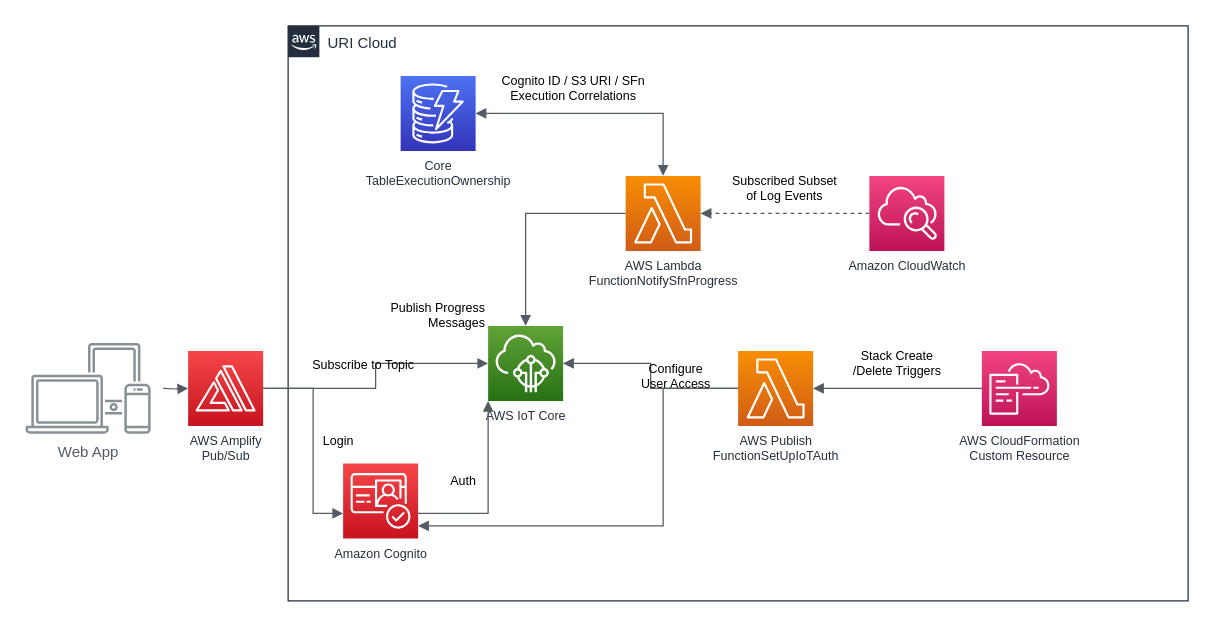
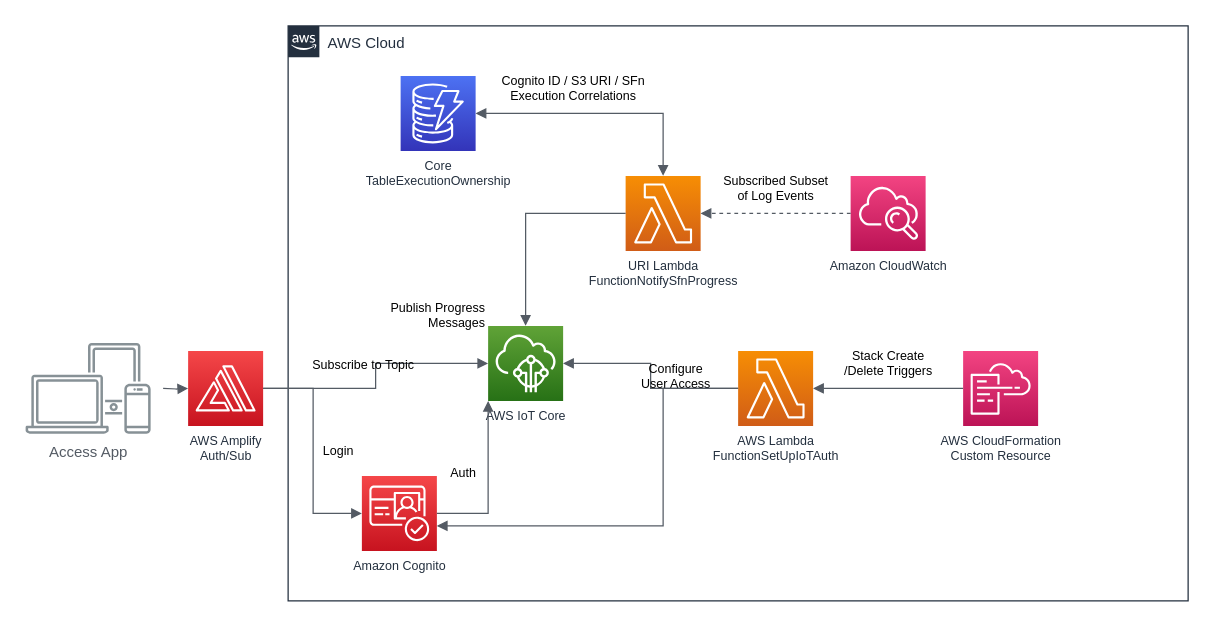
- <mxCell id="2" value="URI Cloud" style="points=[[0,0],[0.25,0],[0.5,0],[0.75,0],[1,0],[1,0.25],[1,0.5],[1,0.75],[1,1],[0.75,1],[0.5,1],[0.25,1],[0,1],[0,0.75],[0,0.5],[0,0.25]];outlineConnect=0;gradientColor=none;html=1;whiteSpace=wrap;fontSize=12;fontStyle=0;shape=mxgraph.aws4.group;grIcon=mxgraph.aws4.group_aws_cloud_alt;strokeColor=#232F3E;fillColor=none;verticalAlign=top;align=left;spacingLeft=30;fontColor=#232F3E;dashed=0;" vertex="1" parent="1"><mxGeometry x="230" y="20" width="720" height="460" as="geometry" /></mxCell>
+ <mxCell id="2" value="AWS Cloud" style="points=[[0,0],[0.25,0],[0.5,0],[0.75,0],[1,0],[1,0.25],[1,0.5],[1,0.75],[1,1],[0.75,1],[0.5,1],[0.25,1],[0,1],[0,0.75],[0,0.5],[0,0.25]];outlineConnect=0;gradientColor=none;html=1;whiteSpace=wrap;fontSize=12;fontStyle=0;shape=mxgraph.aws4.group;grIcon=mxgraph.aws4.group_aws_cloud_alt;strokeColor=#232F3E;fillColor=none;verticalAlign=top;align=left;spacingLeft=30;fontColor=#232F3E;dashed=0;" vertex="1" parent="1"><mxGeometry x="230" y="20" width="720" height="460" as="geometry" /></mxCell>
- <mxCell id="3" value="Amazon CloudWatch" style="outlineConnect=0;fontColor=#232F3E;gradientColor=#F34482;gradientDirection=north;fillColor=#BC1356;strokeColor=#ffffff;dashed=0;verticalLabelPosition=bottom;verticalAlign=top;align=center;html=1;fontSize=10;fontStyle=0;aspect=fixed;shape=mxgraph.aws4.resourceIcon;resIcon=mxgraph.aws4.cloudwatch;" vertex="1" parent="1"><mxGeometry x="695" y="140" width="60" height="60" as="geometry" /></mxCell>
+ <mxCell id="3" value="Amazon CloudWatch" style="outlineConnect=0;fontColor=#232F3E;gradientColor=#F34482;gradientDirection=north;fillColor=#BC1356;strokeColor=#ffffff;dashed=0;verticalLabelPosition=bottom;verticalAlign=top;align=center;html=1;fontSize=10;fontStyle=0;aspect=fixed;shape=mxgraph.aws4.resourceIcon;resIcon=mxgraph.aws4.cloudwatch;" vertex="1" parent="1"><mxGeometry x="680" y="140" width="60" height="60" as="geometry" /></mxCell>
- <mxCell id="4" value="AWS Lambda&lt;br style=&quot;font-size: 10px;&quot;&gt;FunctionNotifySfnProgress" style="outlineConnect=0;fontColor=#232F3E;gradientColor=#F78E04;gradientDirection=north;fillColor=#D05C17;strokeColor=#ffffff;dashed=0;verticalLabelPosition=bottom;verticalAlign=top;align=center;html=1;fontSize=10;fontStyle=0;aspect=fixed;shape=mxgraph.aws4.resourceIcon;resIcon=mxgraph.aws4.lambda;" vertex="1" parent="1"><mxGeometry x="500" y="140" width="60" height="60" as="geometry" /></mxCell>
+ <mxCell id="4" value="URI Lambda&lt;br style=&quot;font-size: 10px;&quot;&gt;FunctionNotifySfnProgress" style="outlineConnect=0;fontColor=#232F3E;gradientColor=#F78E04;gradientDirection=north;fillColor=#D05C17;strokeColor=#ffffff;dashed=0;verticalLabelPosition=bottom;verticalAlign=top;align=center;html=1;fontSize=10;fontStyle=0;aspect=fixed;shape=mxgraph.aws4.resourceIcon;resIcon=mxgraph.aws4.lambda;" vertex="1" parent="1"><mxGeometry x="500" y="140" width="60" height="60" as="geometry" /></mxCell>
- <mxCell id="5" value="AWS CloudFormation&lt;br&gt;Custom Resource" style="outlineConnect=0;fontColor=#232F3E;gradientColor=#F34482;gradientDirection=north;fillColor=#BC1356;strokeColor=#ffffff;dashed=0;verticalLabelPosition=bottom;verticalAlign=top;align=center;html=1;fontSize=10;fontStyle=0;aspect=fixed;shape=mxgraph.aws4.resourceIcon;resIcon=mxgraph.aws4.cloudformation;" vertex="1" parent="1"><mxGeometry x="785" y="280" width="60" height="60" as="geometry" /></mxCell>
+ <mxCell id="5" value="AWS CloudFormation&lt;br&gt;Custom Resource" style="outlineConnect=0;fontColor=#232F3E;gradientColor=#F34482;gradientDirection=north;fillColor=#BC1356;strokeColor=#ffffff;dashed=0;verticalLabelPosition=bottom;verticalAlign=top;align=center;html=1;fontSize=10;fontStyle=0;aspect=fixed;shape=mxgraph.aws4.resourceIcon;resIcon=mxgraph.aws4.cloudformation;" vertex="1" parent="1"><mxGeometry x="770" y="280" width="60" height="60" as="geometry" /></mxCell>
- <mxCell id="11" value="AWS Amplify&lt;br style=&quot;font-size: 10px;&quot;&gt;Pub/Sub" style="outlineConnect=0;fontColor=#232F3E;gradientColor=#F54749;gradientDirection=north;fillColor=#C7131F;strokeColor=#ffffff;dashed=0;verticalLabelPosition=bottom;verticalAlign=top;align=center;html=1;fontSize=10;fontStyle=0;aspect=fixed;shape=mxgraph.aws4.resourceIcon;resIcon=mxgraph.aws4.amplify;" vertex="1" parent="1"><mxGeometry x="150" y="280" width="60" height="60" as="geometry" /></mxCell>
+ <mxCell id="11" value="AWS Amplify&lt;br style=&quot;font-size: 10px;&quot;&gt;Auth/Sub" style="outlineConnect=0;fontColor=#232F3E;gradientColor=#F54749;gradientDirection=north;fillColor=#C7131F;strokeColor=#ffffff;dashed=0;verticalLabelPosition=bottom;verticalAlign=top;align=center;html=1;fontSize=10;fontStyle=0;aspect=fixed;shape=mxgraph.aws4.resourceIcon;resIcon=mxgraph.aws4.amplify;" vertex="1" parent="1"><mxGeometry x="150" y="280" width="60" height="60" as="geometry" /></mxCell>
- <mxCell id="8" value="AWS Publish&lt;br style=&quot;font-size: 10px&quot;&gt;FunctionSetUpIoTAuth" style="outlineConnect=0;fontColor=#232F3E;gradientColor=#F78E04;gradientDirection=north;fillColor=#D05C17;strokeColor=#ffffff;dashed=0;verticalLabelPosition=bottom;verticalAlign=top;align=center;html=1;fontSize=10;fontStyle=0;aspect=fixed;shape=mxgraph.aws4.resourceIcon;resIcon=mxgraph.aws4.lambda;" vertex="1" parent="1"><mxGeometry x="590" y="280" width="60" height="60" as="geometry" /></mxCell>
+ <mxCell id="8" value="AWS Lambda&lt;br style=&quot;font-size: 10px&quot;&gt;FunctionSetUpIoTAuth" style="outlineConnect=0;fontColor=#232F3E;gradientColor=#F78E04;gradientDirection=north;fillColor=#D05C17;strokeColor=#ffffff;dashed=0;verticalLabelPosition=bottom;verticalAlign=top;align=center;html=1;fontSize=10;fontStyle=0;aspect=fixed;shape=mxgraph.aws4.resourceIcon;resIcon=mxgraph.aws4.lambda;" vertex="1" parent="1"><mxGeometry x="590" y="280" width="60" height="60" as="geometry" /></mxCell>
- <mxCell id="7" value="Web App" style="outlineConnect=0;gradientColor=none;fontColor=#545B64;strokeColor=none;fillColor=#879196;dashed=0;verticalLabelPosition=bottom;verticalAlign=top;align=center;html=1;fontSize=12;fontStyle=0;aspect=fixed;shape=mxgraph.aws4.illustration_devices;pointerEvents=1" vertex="1" parent="1"><mxGeometry x="20" y="273.5" width="100" height="73" as="geometry" /></mxCell>
+ <mxCell id="7" value="Access App" style="outlineConnect=0;gradientColor=none;fontColor=#545B64;strokeColor=none;fillColor=#879196;dashed=0;verticalLabelPosition=bottom;verticalAlign=top;align=center;html=1;fontSize=12;fontStyle=0;aspect=fixed;shape=mxgraph.aws4.illustration_devices;pointerEvents=1" vertex="1" parent="1"><mxGeometry x="20" y="273.5" width="100" height="73" as="geometry" /></mxCell>
- <mxCell id="10" value="Amazon Cognito" style="outlineConnect=0;fontColor=#232F3E;gradientColor=#F54749;gradientDirection=north;fillColor=#C7131F;strokeColor=#ffffff;dashed=0;verticalLabelPosition=bottom;verticalAlign=top;align=center;html=1;fontSize=10;fontStyle=0;aspect=fixed;shape=mxgraph.aws4.resourceIcon;resIcon=mxgraph.aws4.cognito;" vertex="1" parent="1"><mxGeometry x="274" y="370" width="60" height="60" as="geometry" /></mxCell>
+ <mxCell id="10" value="Amazon Cognito" style="outlineConnect=0;fontColor=#232F3E;gradientColor=#F54749;gradientDirection=north;fillColor=#C7131F;strokeColor=#ffffff;dashed=0;verticalLabelPosition=bottom;verticalAlign=top;align=center;html=1;fontSize=10;fontStyle=0;aspect=fixed;shape=mxgraph.aws4.resourceIcon;resIcon=mxgraph.aws4.cognito;" vertex="1" parent="1"><mxGeometry x="289" y="380" width="60" height="60" as="geometry" /></mxCell>
